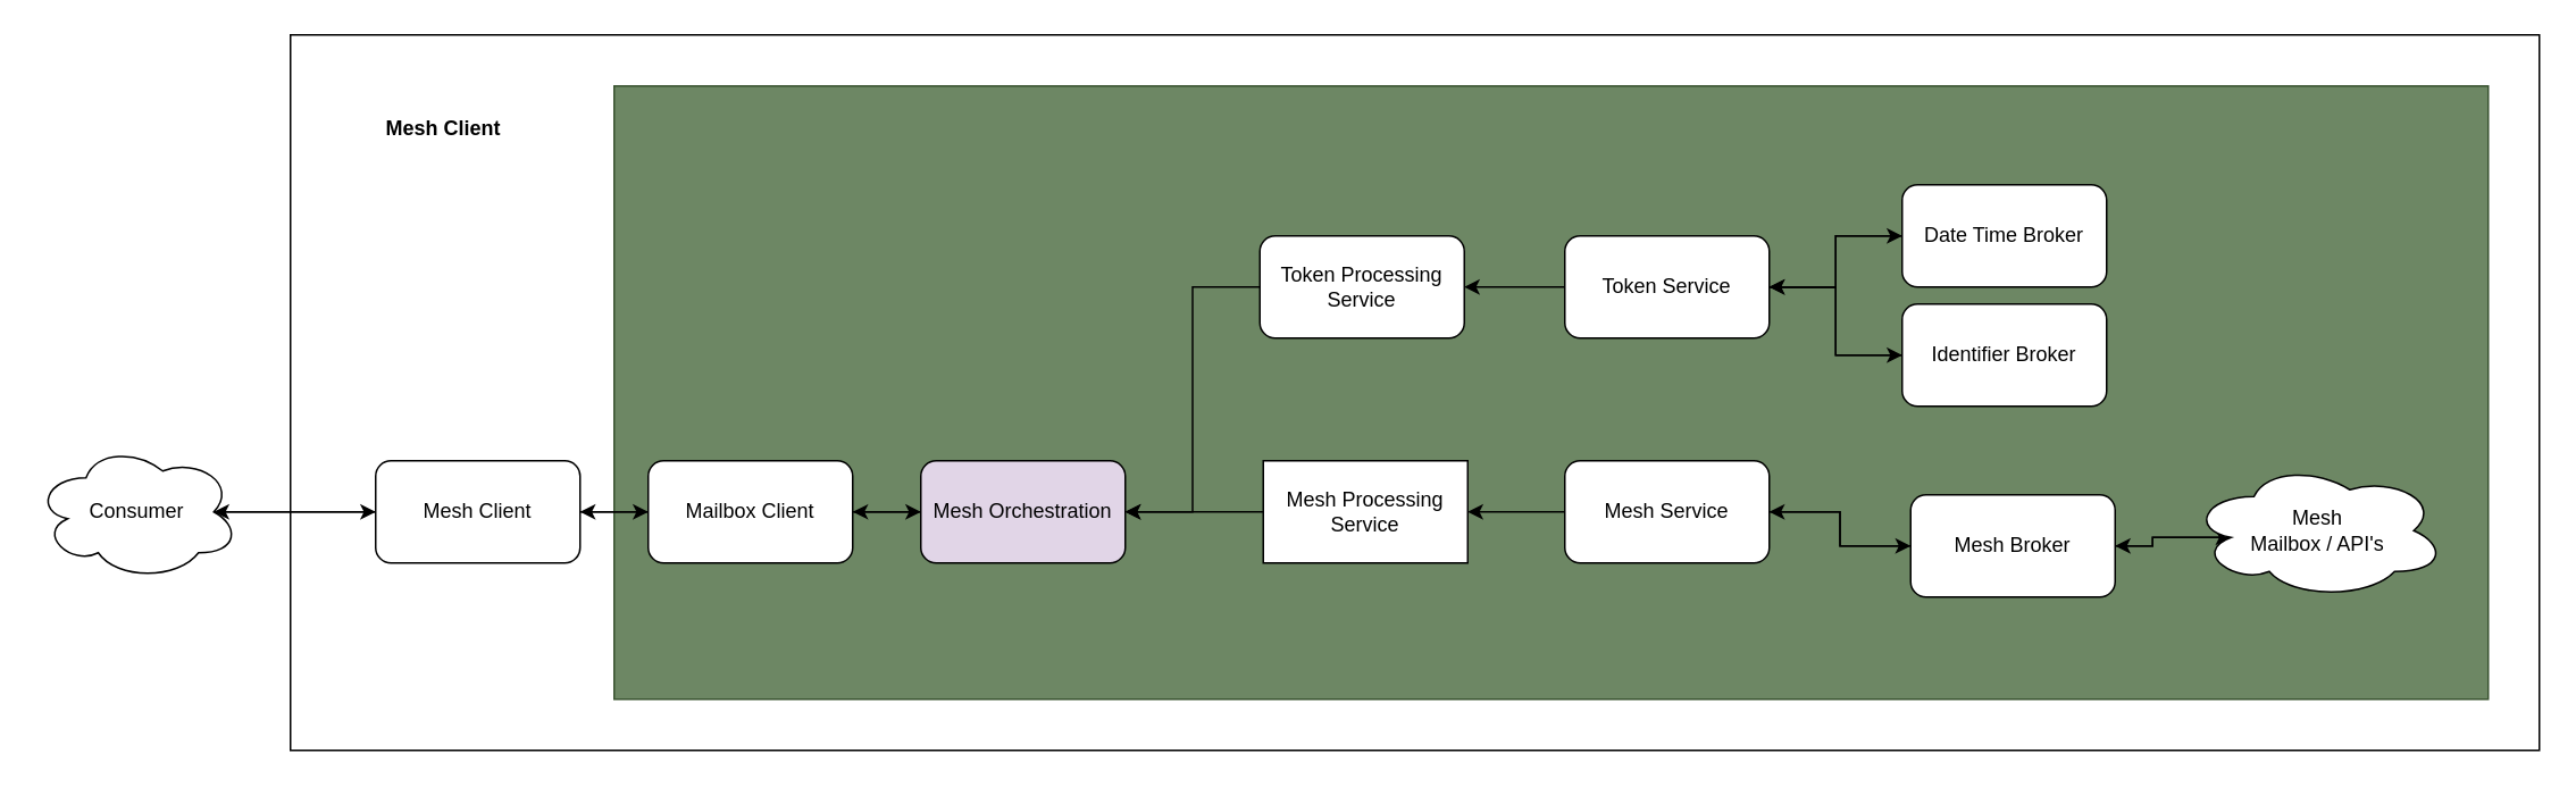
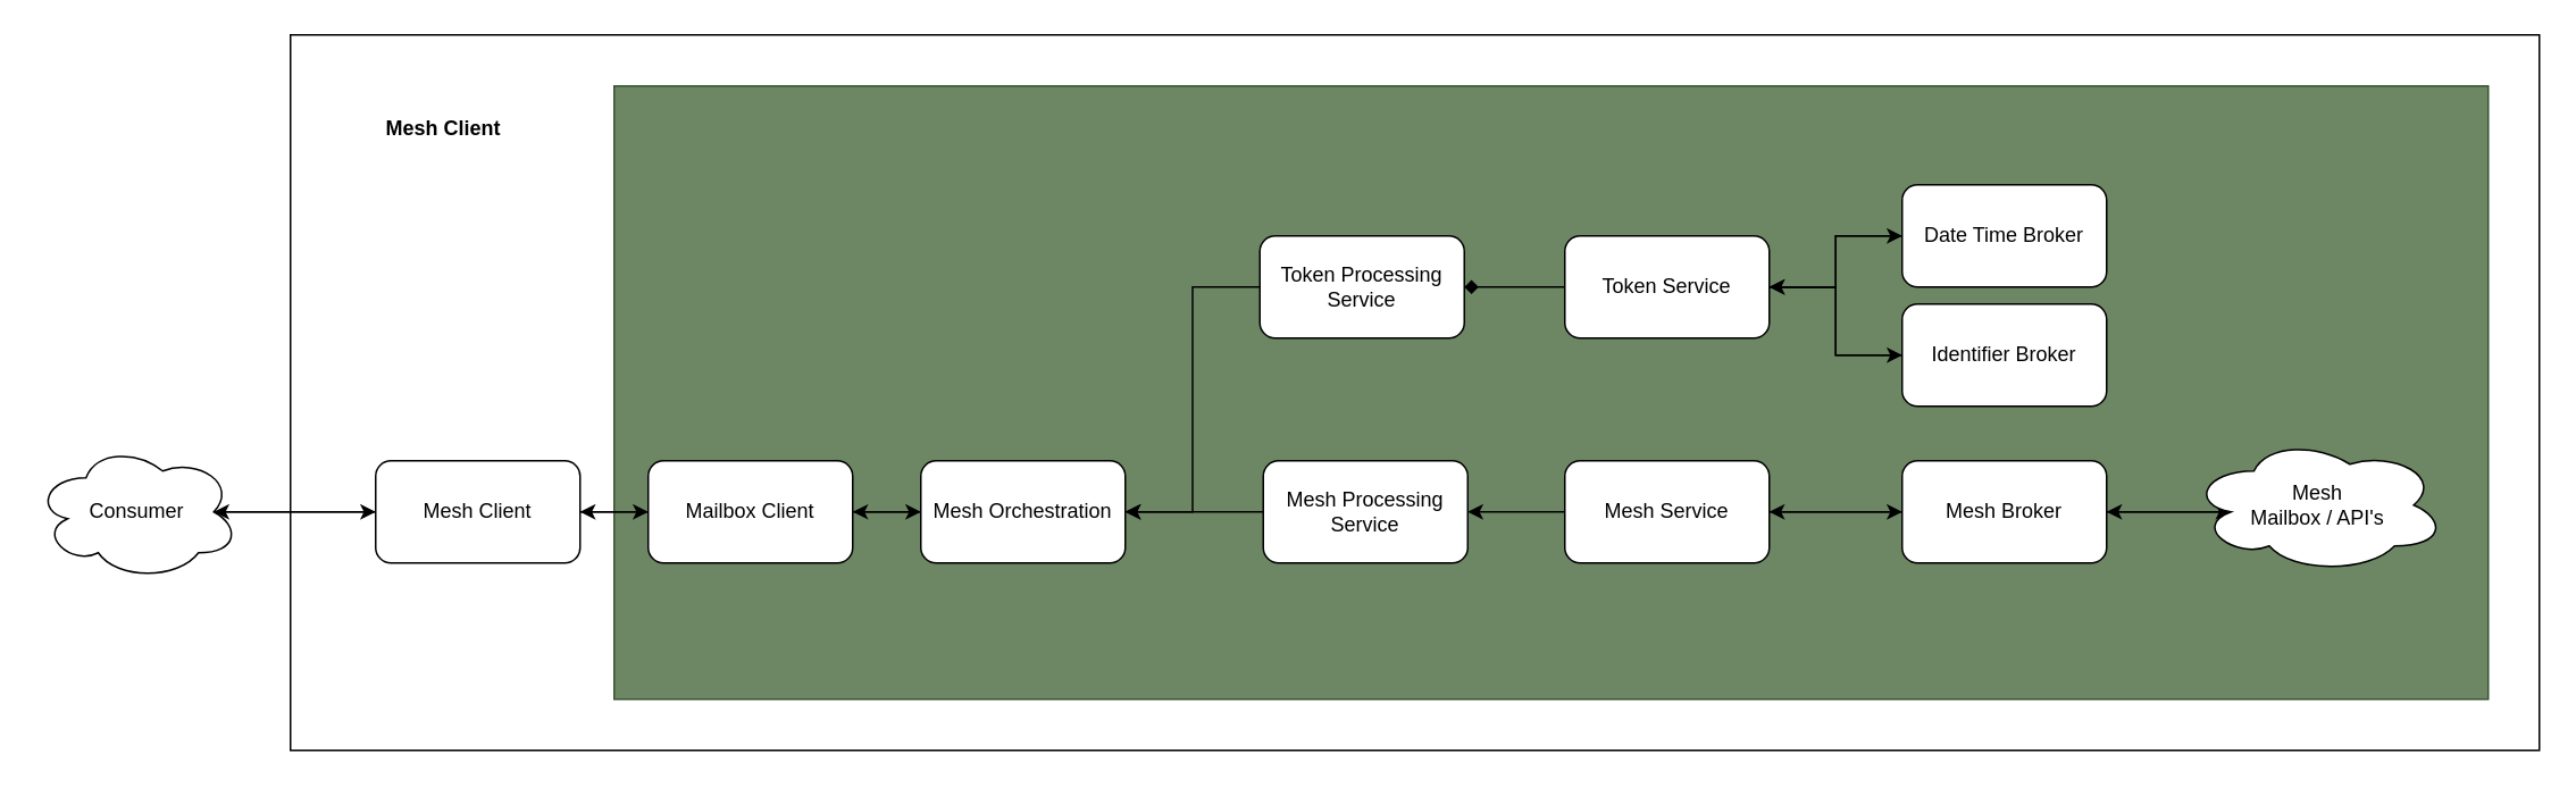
- <mxCell id="14" style="edgeStyle=orthogonalEdgeStyle;rounded=0;orthogonalLoop=1;jettySize=auto;html=1;exitX=0;exitY=0.5;exitDx=0;exitDy=0;" edge="1" parent="1" source="15" target="32"><mxGeometry relative="1" as="geometry" /></mxCell>
+ <mxCell id="14" style="edgeStyle=orthogonalEdgeStyle;rounded=0;orthogonalLoop=1;jettySize=auto;html=1;exitX=0;exitY=0.5;exitDx=0;exitDy=0;endArrow=diamond;" edge="1" parent="1" source="15" target="32"><mxGeometry relative="1" as="geometry" /></mxCell>
- <mxCell id="11" value="Mesh Orchestration" style="rounded=1;whiteSpace=wrap;html=1;fillColor=#e1d5e7;" parent="1" vertex="1"><mxGeometry x="540" y="270" width="120" height="60" as="geometry" /></mxCell>
+ <mxCell id="11" value="Mesh Orchestration" style="rounded=1;whiteSpace=wrap;html=1;" parent="1" vertex="1"><mxGeometry x="540" y="270" width="120" height="60" as="geometry" /></mxCell>
- <mxCell id="34" value="Mesh Processing Service" style="whiteSpace=wrap;html=1;rounded=0;" vertex="1" parent="1"><mxGeometry x="741" y="270" width="120" height="60" as="geometry" /></mxCell>
+ <mxCell id="34" value="Mesh Processing Service" style="rounded=1;whiteSpace=wrap;html=1;" vertex="1" parent="1"><mxGeometry x="741" y="270" width="120" height="60" as="geometry" /></mxCell>
- <mxCell id="27" value="Mesh &lt;br&gt;Mailbox / API's" style="ellipse;shape=cloud;whiteSpace=wrap;html=1;" parent="1" vertex="1"><mxGeometry x="1285" y="271" width="150" height="80" as="geometry" /></mxCell>
+ <mxCell id="27" value="Mesh &lt;br&gt;Mailbox / API's" style="ellipse;shape=cloud;whiteSpace=wrap;html=1;" parent="1" vertex="1"><mxGeometry x="1285" y="256" width="150" height="80" as="geometry" /></mxCell>
- <mxCell id="25" value="Mesh Broker" style="rounded=1;whiteSpace=wrap;html=1;" parent="1" vertex="1"><mxGeometry x="1121" y="290" width="120" height="60" as="geometry" /></mxCell>
+ <mxCell id="25" value="Mesh Broker" style="rounded=1;whiteSpace=wrap;html=1;" parent="1" vertex="1"><mxGeometry x="1116" y="270" width="120" height="60" as="geometry" /></mxCell>
